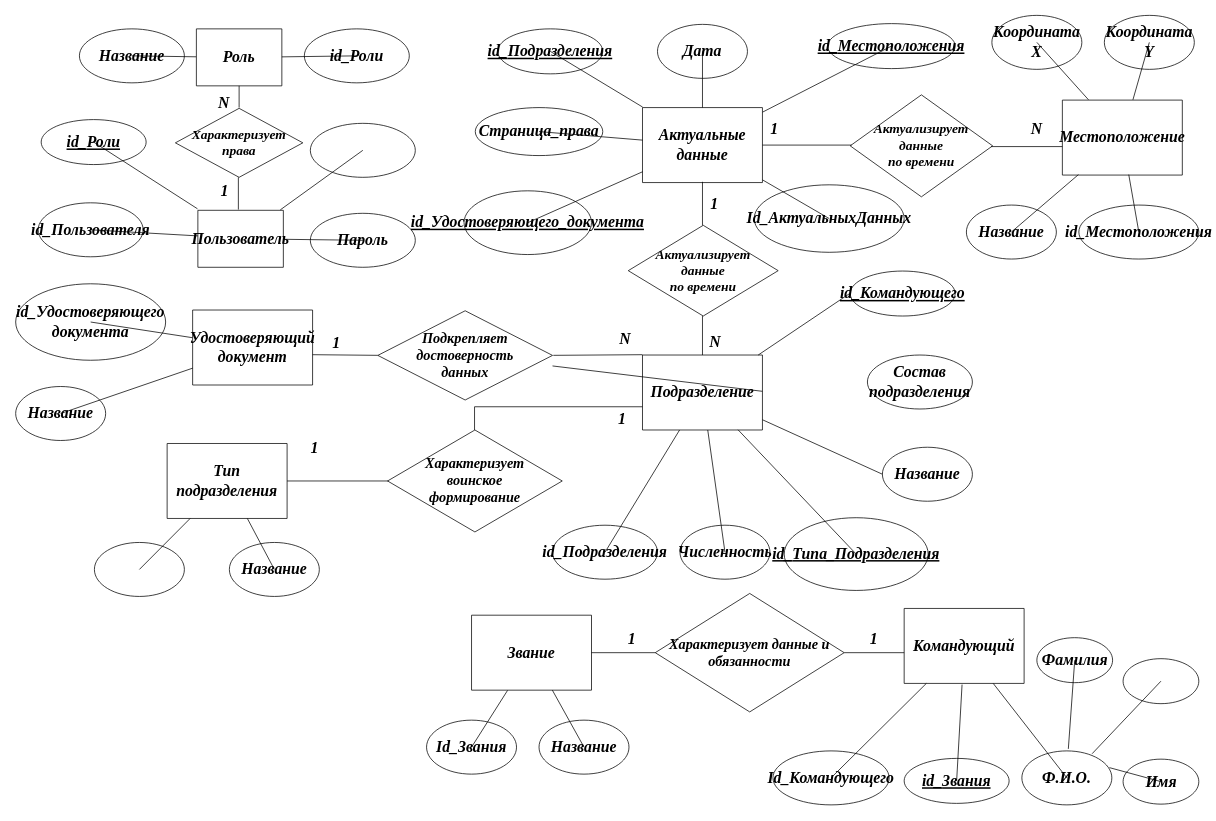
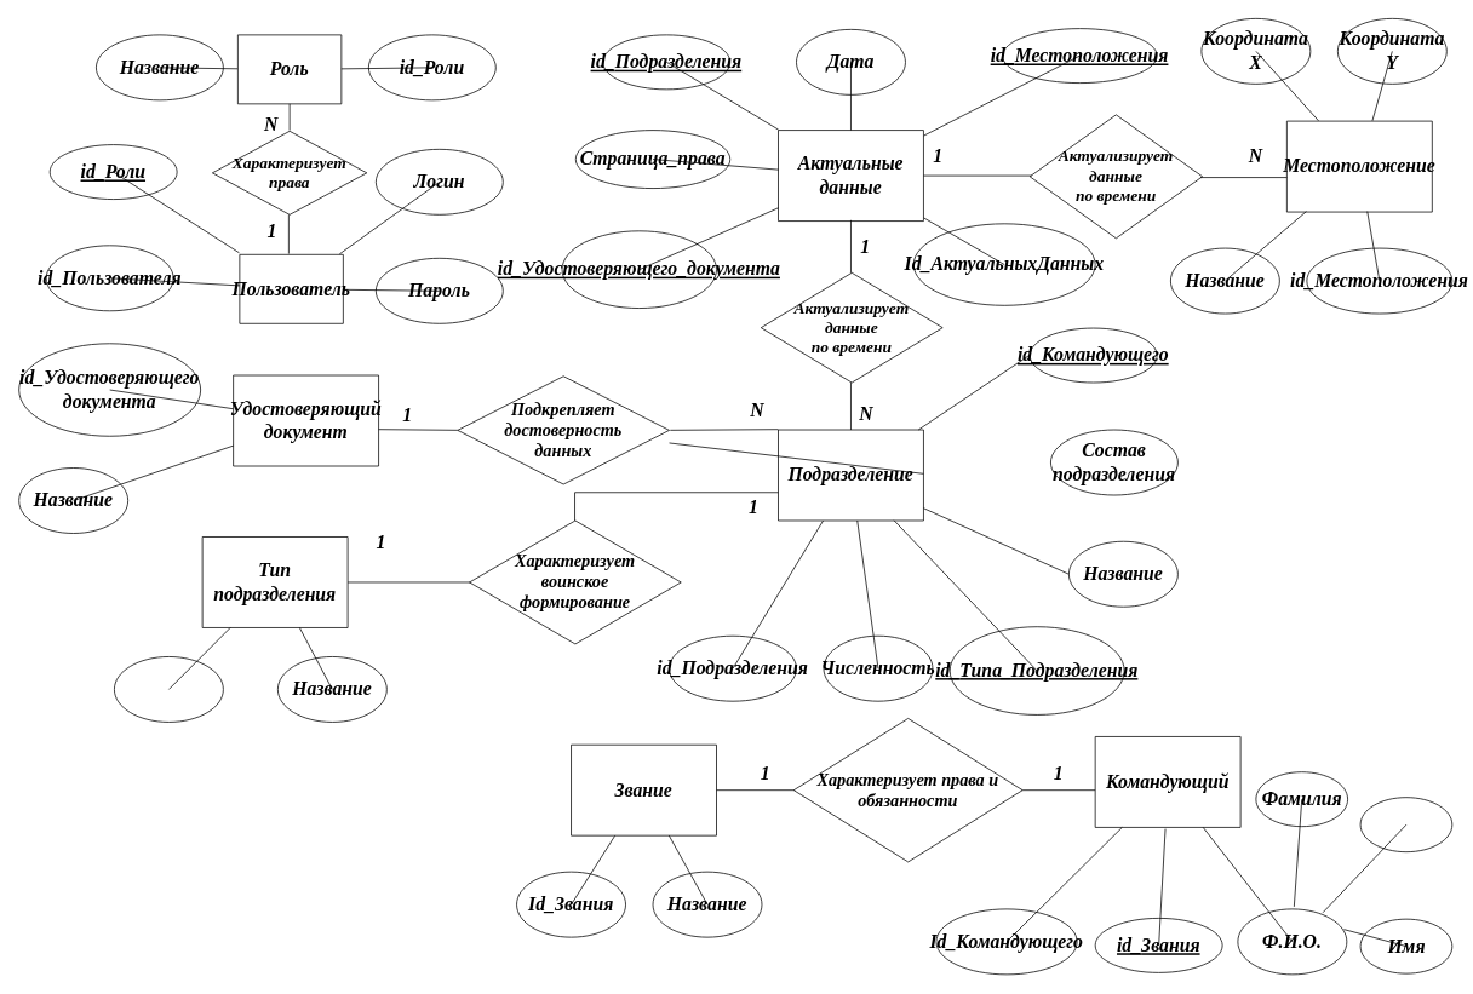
+ <mxCell id="87" value="&lt;font style=&quot;font-size: 21px; color: rgb(0, 0, 0); direction: ltr; letter-spacing: 0px; line-height: 120%; opacity: 1;&quot;&gt;Логин&lt;br&gt;&lt;/font&gt;" style="text;vsdxID=1099;fillColor=none;gradientColor=none;labelBackgroundColor=none;html=1;whiteSpace=wrap;verticalAlign=middle;align=center;strokeColor=none;;html=1;fontFamily=Gost Type A;fontStyle=3;" parent="85" vertex="1"><mxGeometry width="140" height="72" as="geometry" /></mxCell>
- <mxCell id="52" value="&lt;font style=&quot;font-size: 19px; color: rgb(0, 0, 0); direction: ltr; letter-spacing: 0px; line-height: 120%; opacity: 1;&quot;&gt;&lt;span&gt;&lt;span&gt;Характеризует данные  и обязанности&lt;br&gt;&lt;/span&gt;&lt;/span&gt;&lt;/font&gt;" style="verticalAlign=middle;align=center;vsdxID=835;fillColor=#FFFFFF;gradientColor=none;shape=stencil(nZBNDoUgDIRP0z3SeAKf3sNElEYEg/h3+wdpjIaFC3cz9OukDGC16HZWIMUSvBvVTl3QgD+QkqxWnkJUgDVg1TuvBu9W27Gf20QmNbktJRy8V4q0IsXJthDsG2YN2Qd7DS+4fGGz3Bfyc2Z2axT3J3syhjt6zvNS4hMXivUf);labelBackgroundColor=none;html=1;whiteSpace=wrap;fontFamily=Gost Type A;fontStyle=3;" parent="1" vertex="1"><mxGeometry x="873" y="791" width="252" height="158" as="geometry" /></mxCell>
+ <mxCell id="52" value="&lt;font style=&quot;font-size: 19px; color: rgb(0, 0, 0); direction: ltr; letter-spacing: 0px; line-height: 120%; opacity: 1;&quot;&gt;&lt;span&gt;&lt;span&gt;Характеризует права  и обязанности&lt;br&gt;&lt;/span&gt;&lt;/span&gt;&lt;/font&gt;" style="verticalAlign=middle;align=center;vsdxID=835;fillColor=#FFFFFF;gradientColor=none;shape=stencil(nZBNDoUgDIRP0z3SeAKf3sNElEYEg/h3+wdpjIaFC3cz9OukDGC16HZWIMUSvBvVTl3QgD+QkqxWnkJUgDVg1TuvBu9W27Gf20QmNbktJRy8V4q0IsXJthDsG2YN2Qd7DS+4fGGz3Bfyc2Z2axT3J3syhjt6zvNS4hMXivUf);labelBackgroundColor=none;html=1;whiteSpace=wrap;fontFamily=Gost Type A;fontStyle=3;" parent="1" vertex="1"><mxGeometry x="873" y="791" width="252" height="158" as="geometry" /></mxCell>
